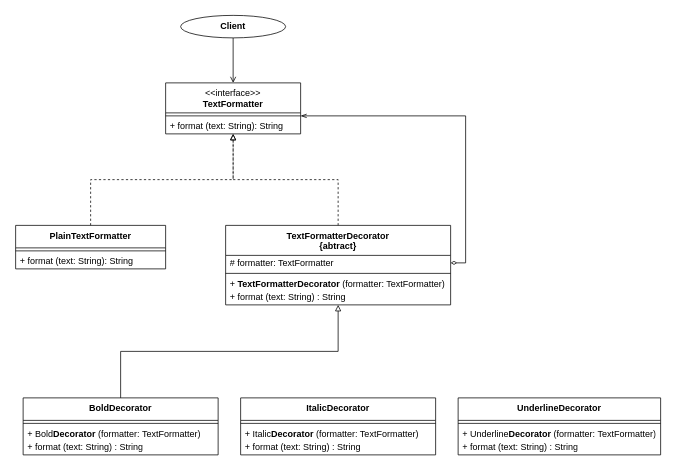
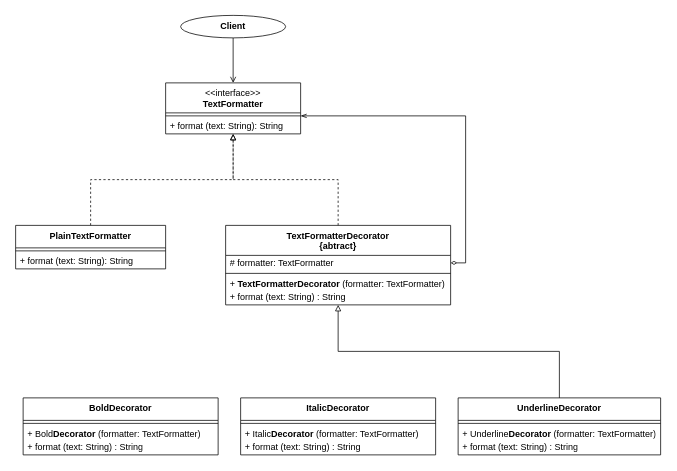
- <mxCell id="17" style="edgeStyle=orthogonalEdgeStyle;rounded=0;orthogonalLoop=1;jettySize=auto;html=1;exitX=0.5;exitY=0;exitDx=0;exitDy=0;endArrow=block;endFill=0;" parent="1" source="18" target="12" edge="1"><mxGeometry relative="1" as="geometry" /></mxCell>
+ <mxCell id="27" style="edgeStyle=orthogonalEdgeStyle;rounded=0;orthogonalLoop=1;jettySize=auto;html=1;exitX=0.5;exitY=0;exitDx=0;exitDy=0;endArrow=block;endFill=0;" parent="1" source="28" target="12" edge="1"><mxGeometry relative="1" as="geometry" /></mxCell>
